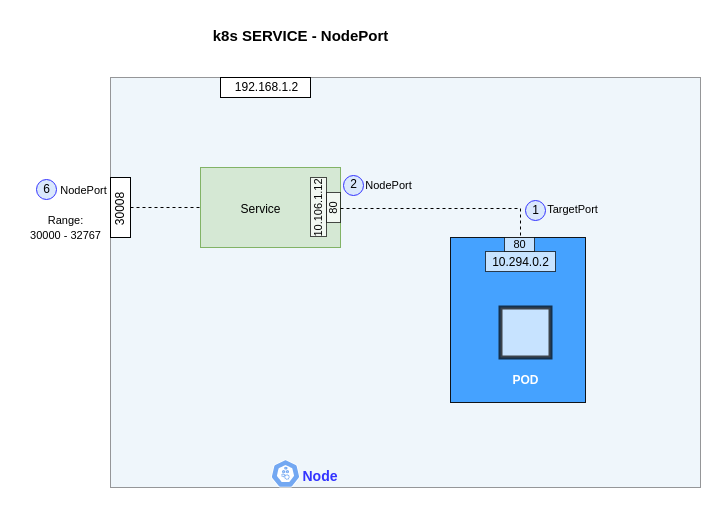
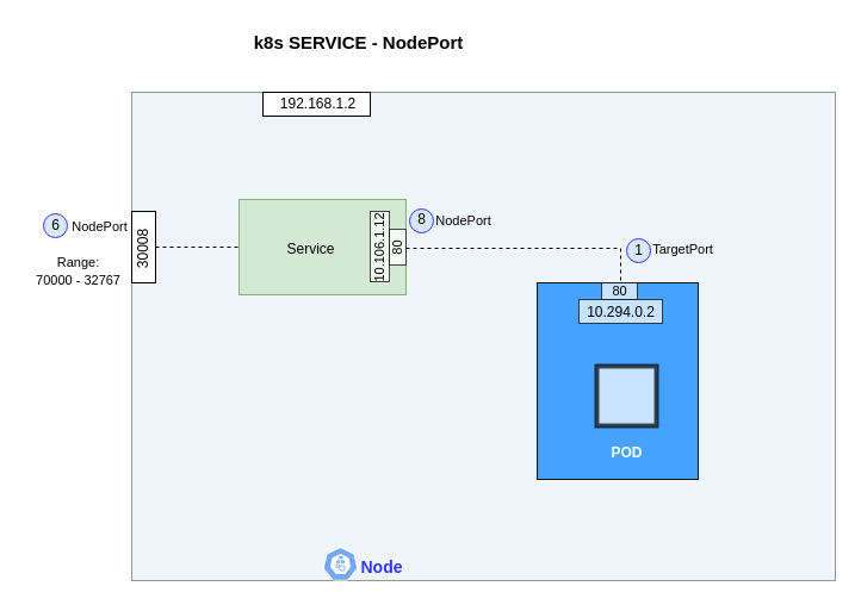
- <mxCell id="26" value="2" style="text;html=1;align=center;verticalAlign=middle;resizable=0;points=[];autosize=1;strokeColor=none;fillColor=none;" vertex="1" parent="1"><mxGeometry x="338" y="169" width="30" height="30" as="geometry" /></mxCell>
+ <mxCell id="26" value="8" style="text;html=1;align=center;verticalAlign=middle;resizable=0;points=[];autosize=1;strokeColor=none;fillColor=none;" vertex="1" parent="1"><mxGeometry x="338" y="169" width="30" height="30" as="geometry" /></mxCell>
- <mxCell id="7" value="&lt;font style=&quot;font-size: 11px;&quot;&gt;Range:&lt;br&gt;30000 - 32767&lt;/font&gt;" style="text;html=1;align=center;verticalAlign=middle;resizable=0;points=[];autosize=1;strokeColor=none;fillColor=none;" vertex="1" parent="1"><mxGeometry x="20" y="207" width="90" height="40" as="geometry" /></mxCell>
+ <mxCell id="7" value="&lt;font style=&quot;font-size: 11px;&quot;&gt;Range:&lt;br&gt;70000 - 32767&lt;/font&gt;" style="text;html=1;align=center;verticalAlign=middle;resizable=0;points=[];autosize=1;strokeColor=none;fillColor=none;" vertex="1" parent="1"><mxGeometry x="20" y="207" width="90" height="40" as="geometry" /></mxCell>
